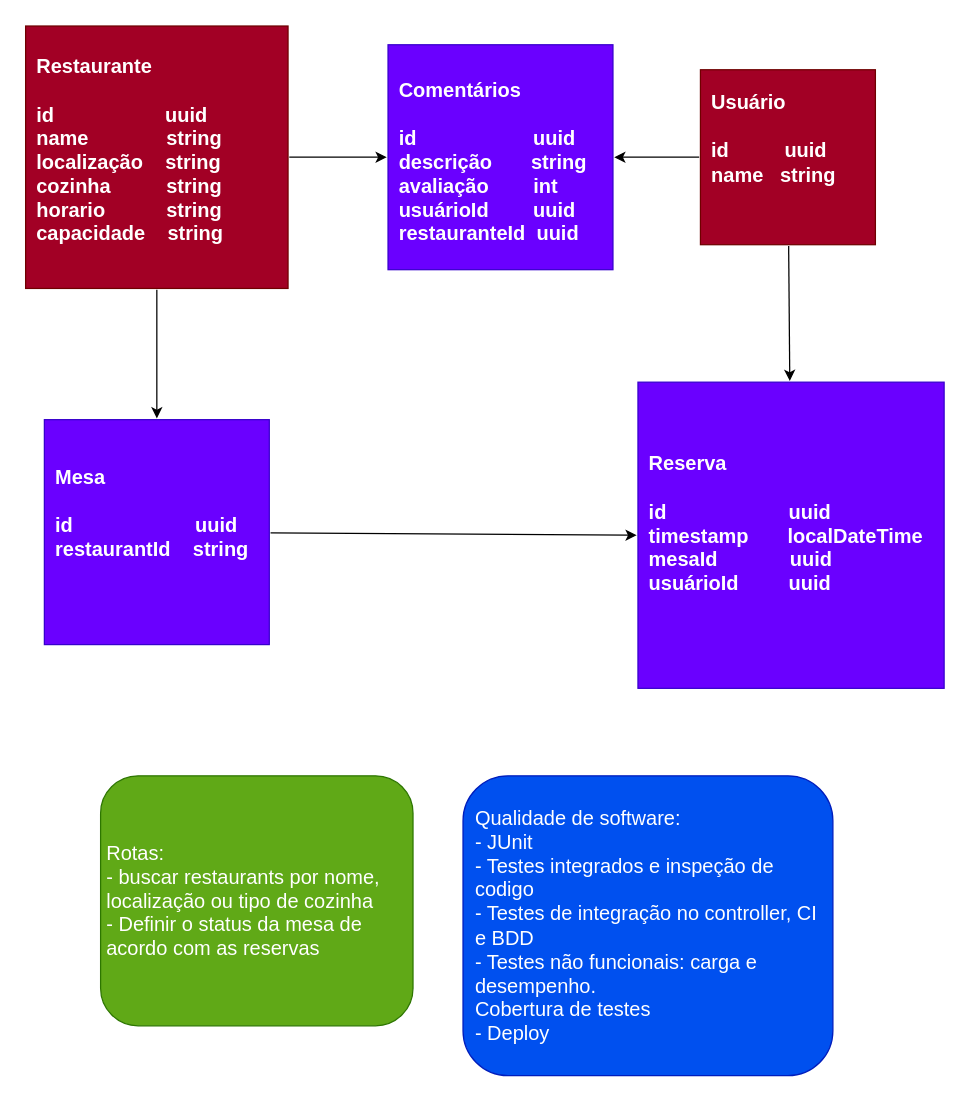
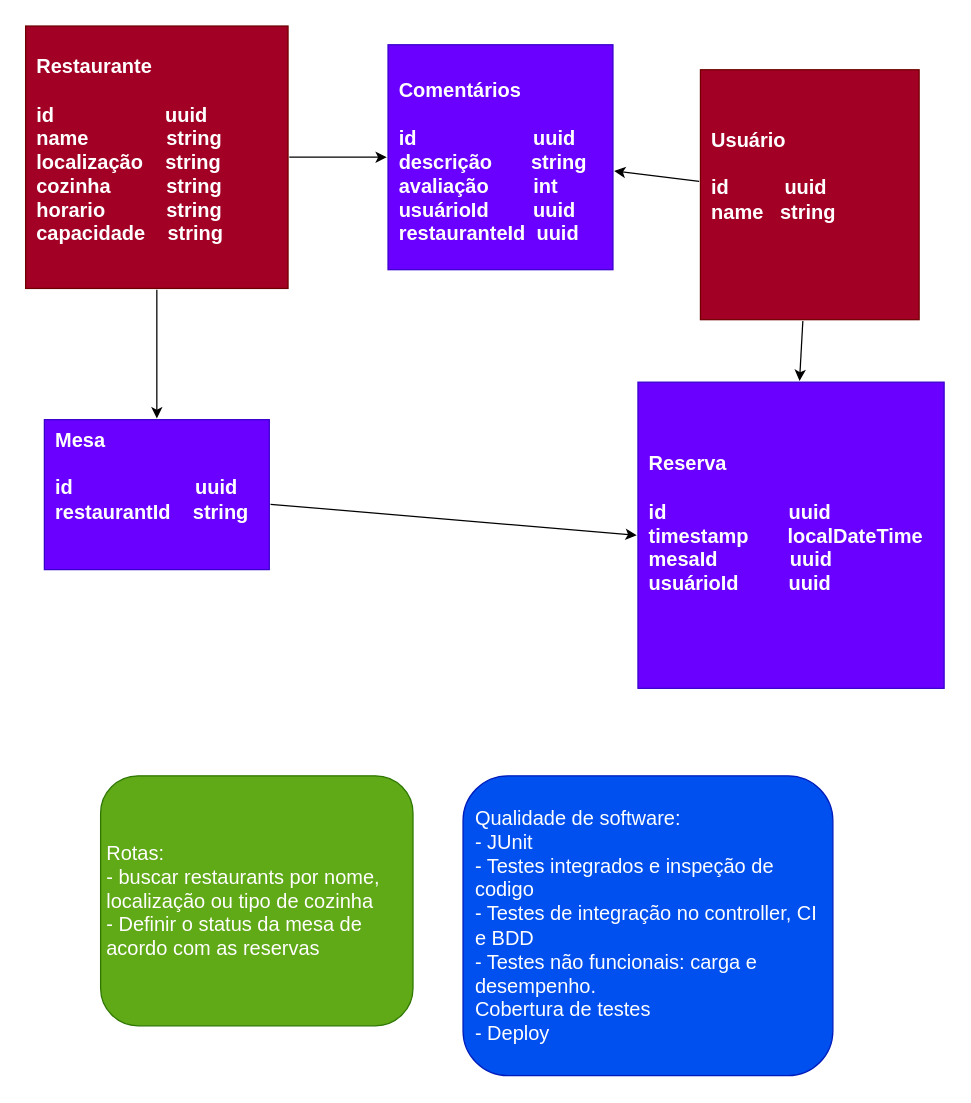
- <mxCell id="10" value="&lt;font style=&quot;font-size: 16px;&quot;&gt;&lt;b&gt;Usuário&lt;br&gt;&lt;br&gt;id&amp;nbsp; &amp;nbsp; &amp;nbsp; &amp;nbsp; &amp;nbsp; uuid&lt;br&gt;name&amp;nbsp; &amp;nbsp;string&lt;br&gt;&lt;br&gt;&lt;br&gt;&lt;/b&gt;&lt;/font&gt;" style="whiteSpace=wrap;html=1;aspect=fixed;align=left;perimeterSpacing=1;spacingTop=7;spacing=9;fillColor=#a20025;fontColor=#ffffff;strokeColor=#6F0000;" vertex="1" parent="1"><mxGeometry x="560" y="55" width="140" height="140" as="geometry" /></mxCell>
+ <mxCell id="10" value="&lt;font style=&quot;font-size: 16px;&quot;&gt;&lt;b&gt;Usuário&lt;br&gt;&lt;br&gt;id&amp;nbsp; &amp;nbsp; &amp;nbsp; &amp;nbsp; &amp;nbsp; uuid&lt;br&gt;name&amp;nbsp; &amp;nbsp;string&lt;br&gt;&lt;br&gt;&lt;br&gt;&lt;/b&gt;&lt;/font&gt;" style="whiteSpace=wrap;html=1;aspect=fixed;align=left;perimeterSpacing=1;spacingTop=7;spacing=9;fillColor=#a20025;fontColor=#ffffff;strokeColor=#6F0000;" vertex="1" parent="1"><mxGeometry x="560" y="55" width="175" height="200" as="geometry" /></mxCell>
- <mxCell id="6" value="&lt;font style=&quot;font-size: 16px;&quot;&gt;&lt;b&gt;Mesa&lt;br&gt;&lt;br&gt;id&amp;nbsp; &amp;nbsp; &amp;nbsp; &amp;nbsp; &amp;nbsp; &amp;nbsp; &amp;nbsp; &amp;nbsp; &amp;nbsp; &amp;nbsp; &amp;nbsp; uuid&lt;br&gt;restaurantId&amp;nbsp; &amp;nbsp; string&lt;br&gt;&lt;br&gt;&lt;/b&gt;&lt;/font&gt;&lt;div style=&quot;font-size: 16px;&quot;&gt;&lt;br&gt;&lt;/div&gt;" style="whiteSpace=wrap;html=1;aspect=fixed;align=left;perimeterSpacing=1;spacingTop=7;spacing=9;fillColor=#6a00ff;fontColor=#ffffff;strokeColor=#3700CC;" vertex="1" parent="1"><mxGeometry x="35" y="335" width="180" height="180" as="geometry" /></mxCell>
+ <mxCell id="6" value="&lt;font style=&quot;font-size: 16px;&quot;&gt;&lt;b&gt;Mesa&lt;br&gt;&lt;br&gt;id&amp;nbsp; &amp;nbsp; &amp;nbsp; &amp;nbsp; &amp;nbsp; &amp;nbsp; &amp;nbsp; &amp;nbsp; &amp;nbsp; &amp;nbsp; &amp;nbsp; uuid&lt;br&gt;restaurantId&amp;nbsp; &amp;nbsp; string&lt;br&gt;&lt;br&gt;&lt;/b&gt;&lt;/font&gt;&lt;div style=&quot;font-size: 16px;&quot;&gt;&lt;br&gt;&lt;/div&gt;" style="whiteSpace=wrap;html=1;aspect=fixed;align=left;perimeterSpacing=1;spacingTop=7;spacing=9;fillColor=#6a00ff;fontColor=#ffffff;strokeColor=#3700CC;" vertex="1" parent="1"><mxGeometry x="35" y="335" width="180" height="120" as="geometry" /></mxCell>
